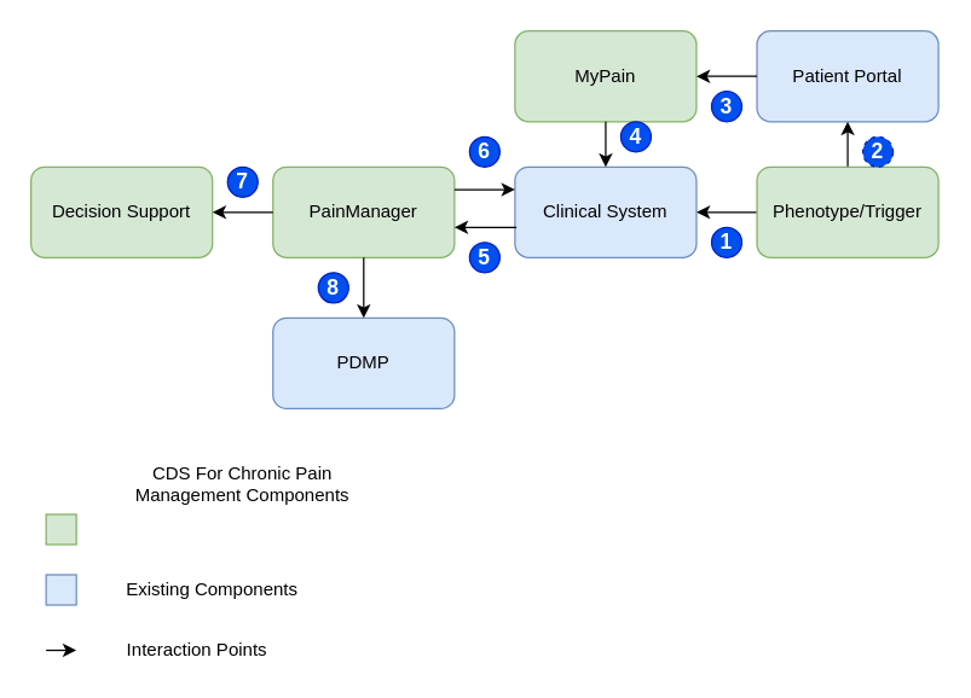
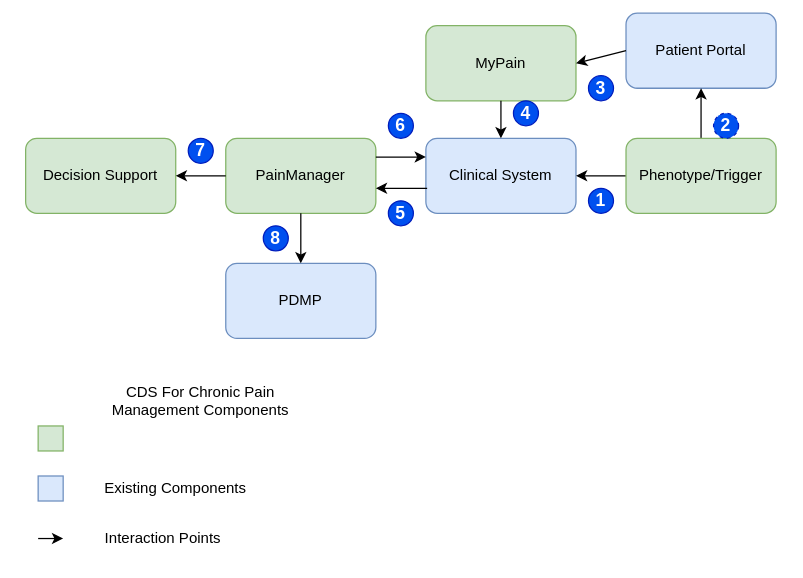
- <mxCell id="7" value="Patient Portal" parent="1" vertex="1" style="rounded=1;whiteSpace=wrap;html=1;fillColor=#dae8fc;strokeColor=#6c8ebf;"><mxGeometry as="geometry" height="60" width="120" y="20" x="500" /></mxCell>
+ <mxCell id="7" value="Patient Portal" parent="1" vertex="1" style="rounded=1;whiteSpace=wrap;html=1;fillColor=#dae8fc;strokeColor=#6c8ebf;"><mxGeometry x="500" y="10" as="geometry" height="60" width="120" /></mxCell>
